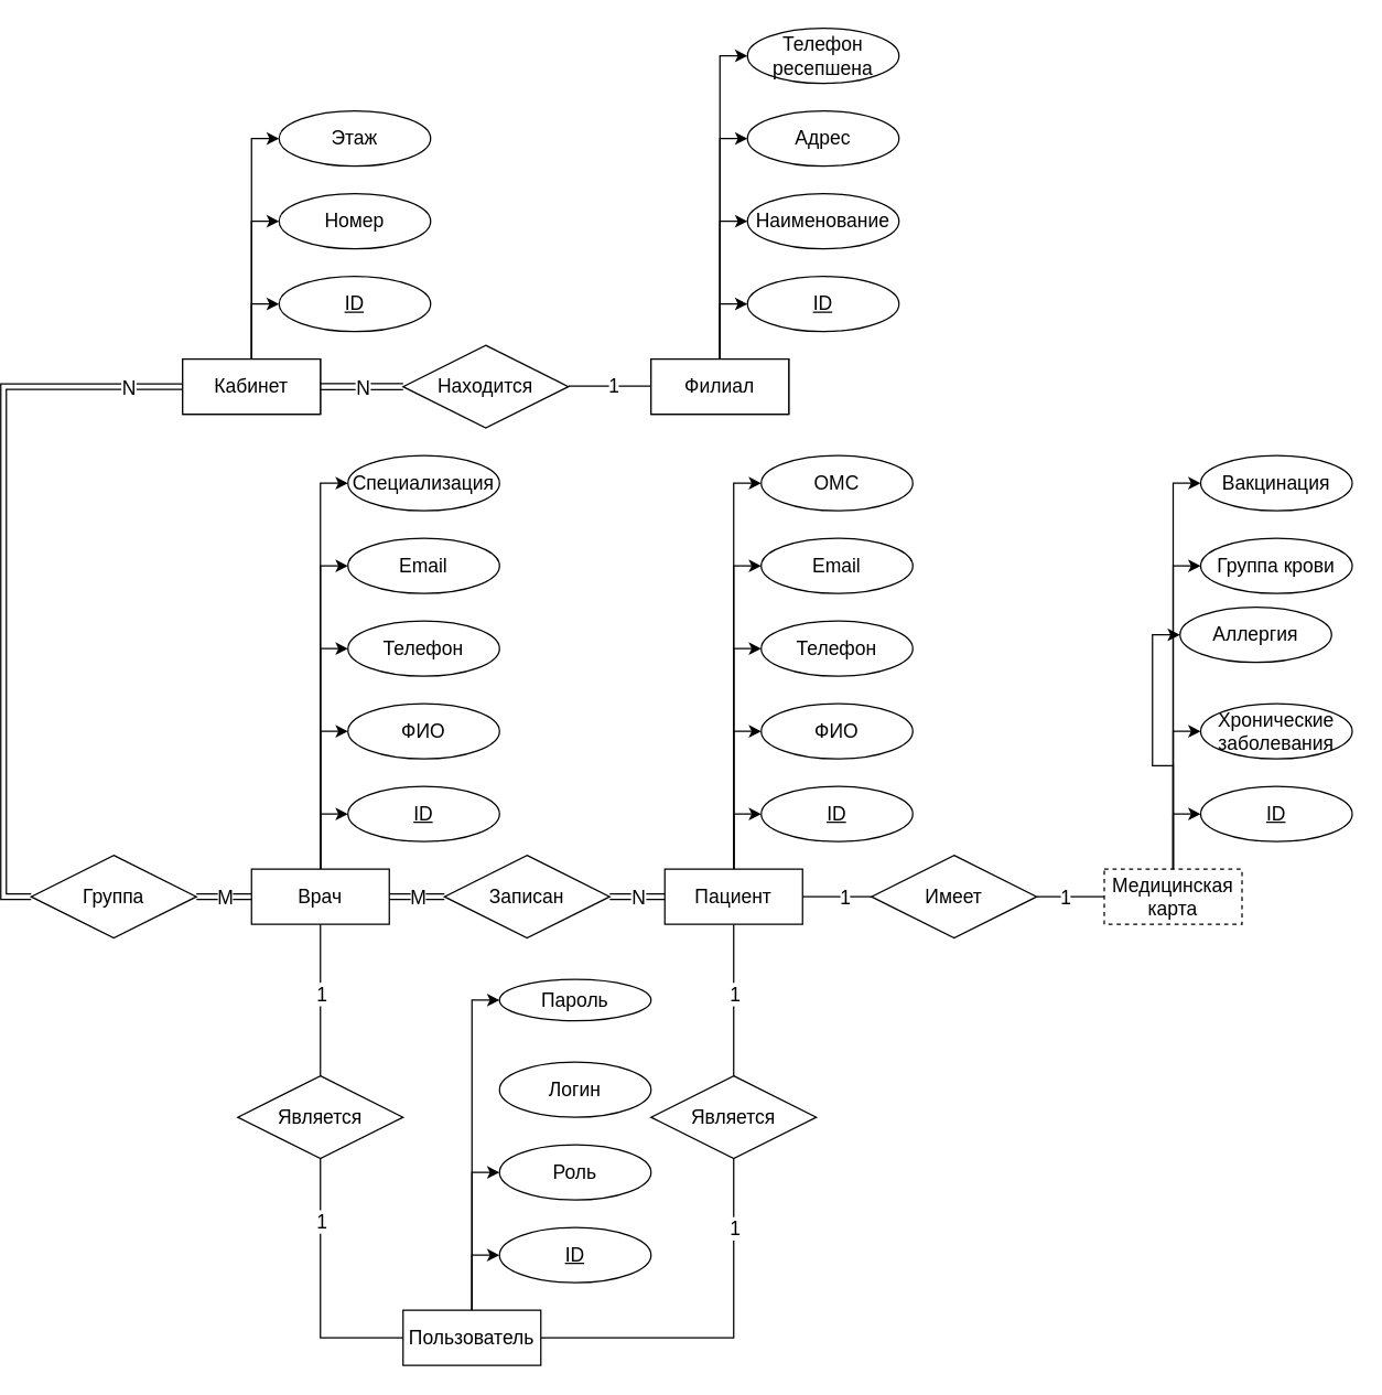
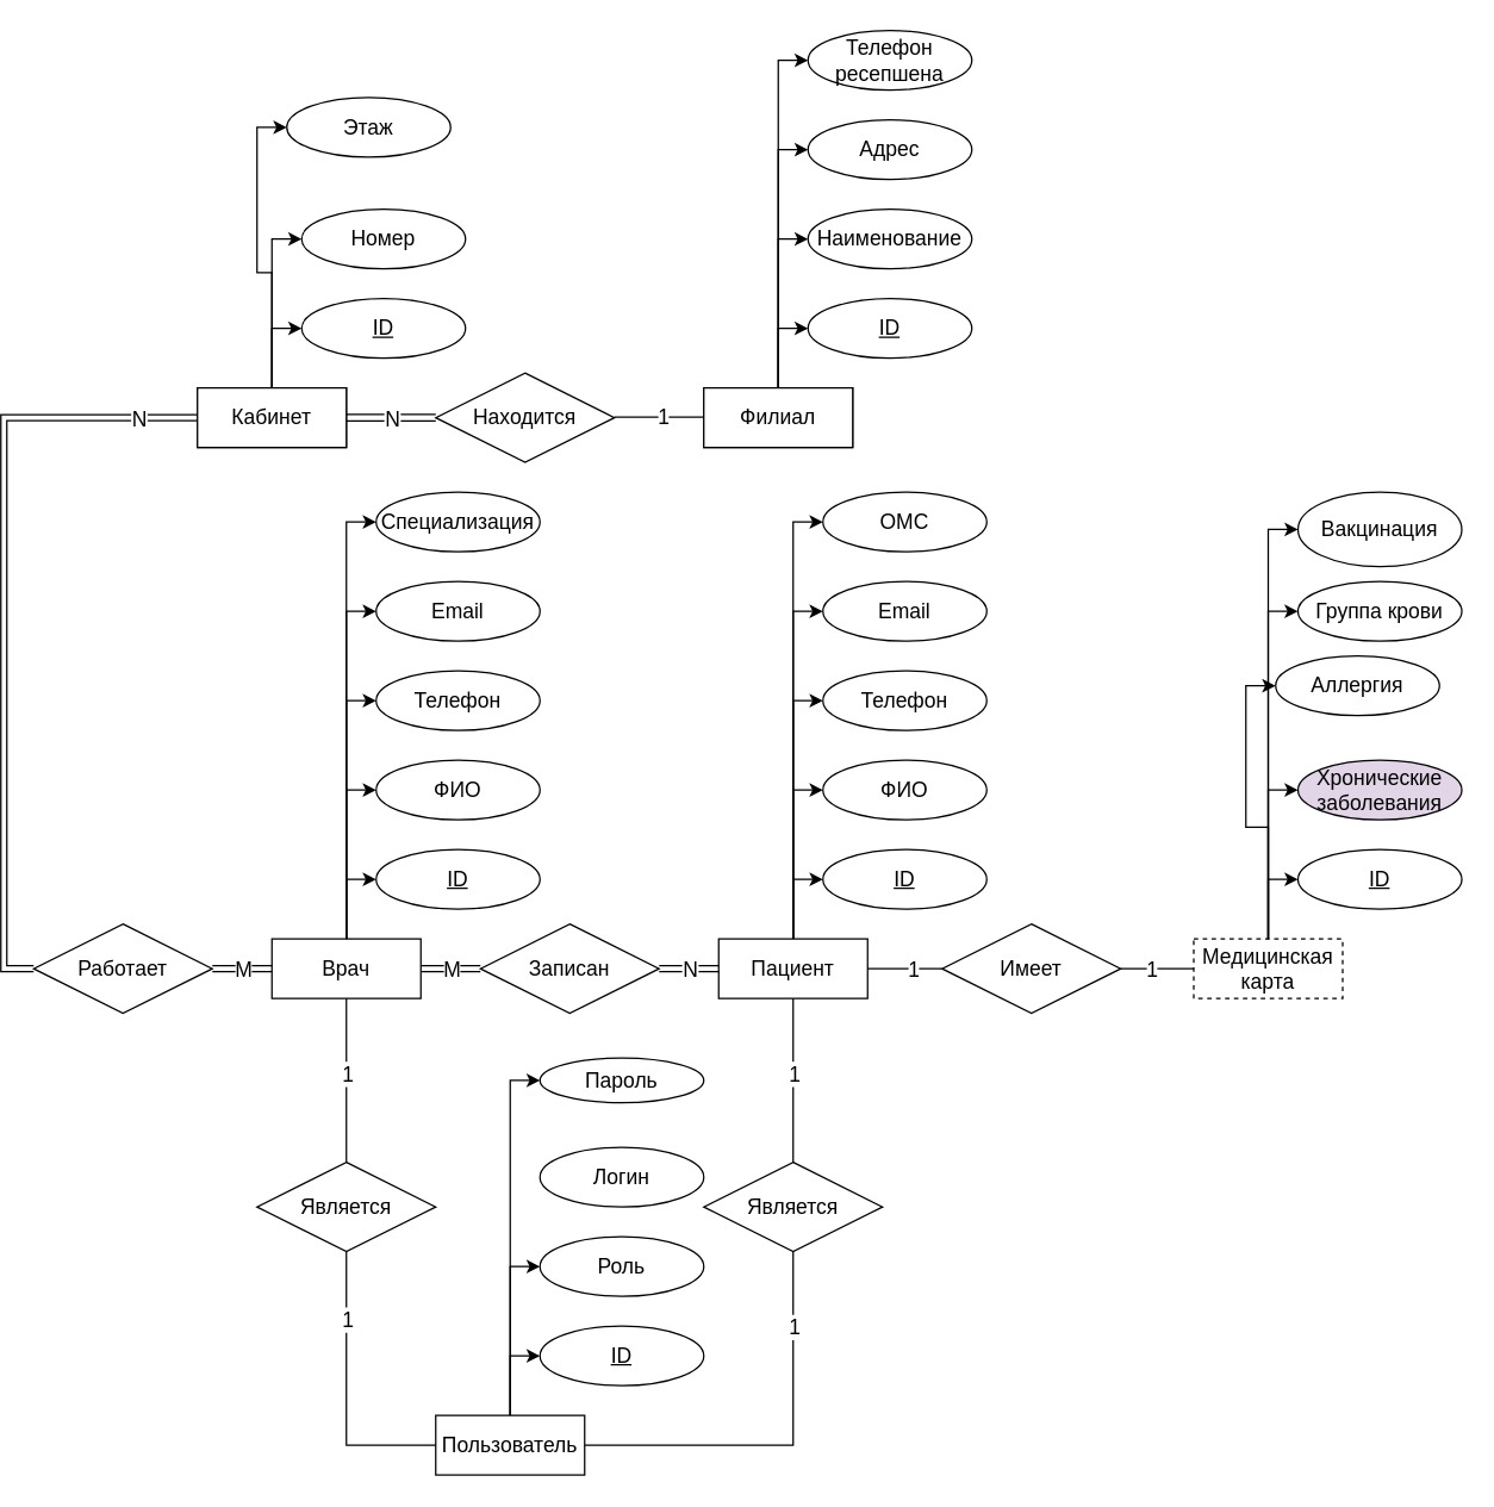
- <mxCell id="41" value="Этаж" style="ellipse;whiteSpace=wrap;html=1;align=center;fontSize=14;" parent="1" vertex="1"><mxGeometry x="200" y="80" width="110" height="40" as="geometry" /></mxCell>
+ <mxCell id="41" value="Этаж" style="ellipse;whiteSpace=wrap;html=1;align=center;fontSize=14;" parent="1" vertex="1"><mxGeometry x="190" y="65" width="110" height="40" as="geometry" /></mxCell>
- <mxCell id="86" value="Вакцинация" style="ellipse;whiteSpace=wrap;html=1;align=center;fontSize=14;" vertex="1" parent="1"><mxGeometry x="869" y="330" width="110" height="40" as="geometry" /></mxCell>
+ <mxCell id="86" value="Вакцинация" style="ellipse;whiteSpace=wrap;html=1;align=center;fontSize=14;" vertex="1" parent="1"><mxGeometry x="869" y="330" width="110" height="50" as="geometry" /></mxCell>
- <mxCell id="78" value="Хронические заболевания" style="ellipse;whiteSpace=wrap;html=1;align=center;fontSize=14;" parent="1" vertex="1"><mxGeometry x="869" y="510" width="110" height="40" as="geometry" /></mxCell>
+ <mxCell id="78" value="Хронические заболевания" style="ellipse;whiteSpace=wrap;html=1;align=center;fontSize=14;fillColor=#e1d5e7;" parent="1" vertex="1"><mxGeometry x="869" y="510" width="110" height="40" as="geometry" /></mxCell>
- <mxCell id="47" value="Группа" style="shape=rhombus;perimeter=rhombusPerimeter;whiteSpace=wrap;html=1;align=center;fontSize=14;" parent="1" vertex="1"><mxGeometry x="20" y="620" width="120" height="60" as="geometry" /></mxCell>
+ <mxCell id="47" value="Работает" style="shape=rhombus;perimeter=rhombusPerimeter;whiteSpace=wrap;html=1;align=center;fontSize=14;" parent="1" vertex="1"><mxGeometry x="20" y="620" width="120" height="60" as="geometry" /></mxCell>
